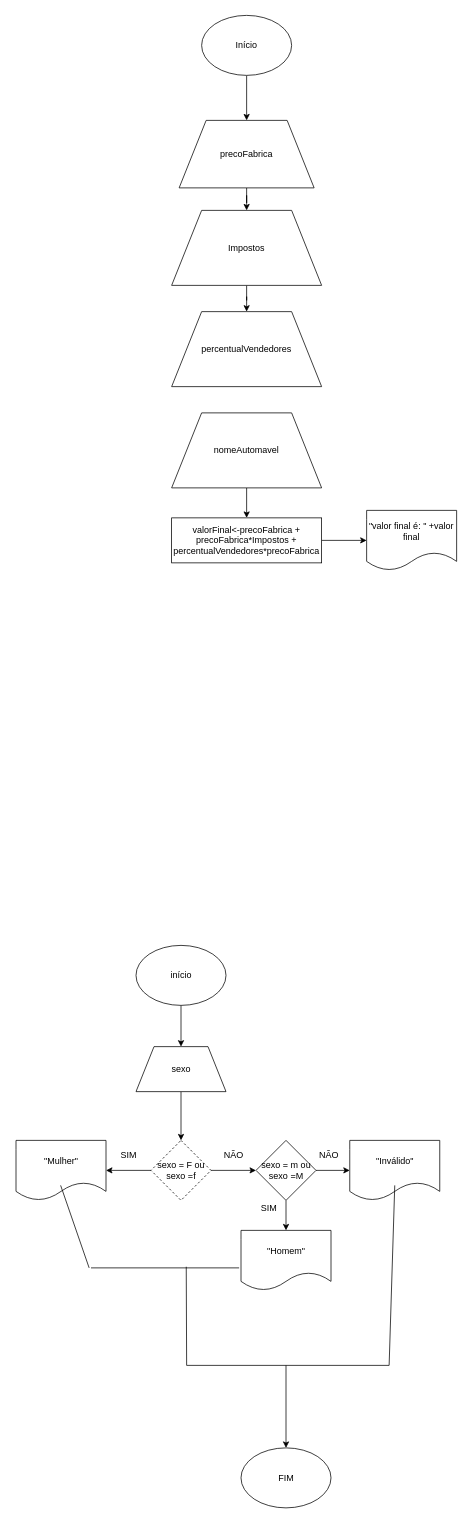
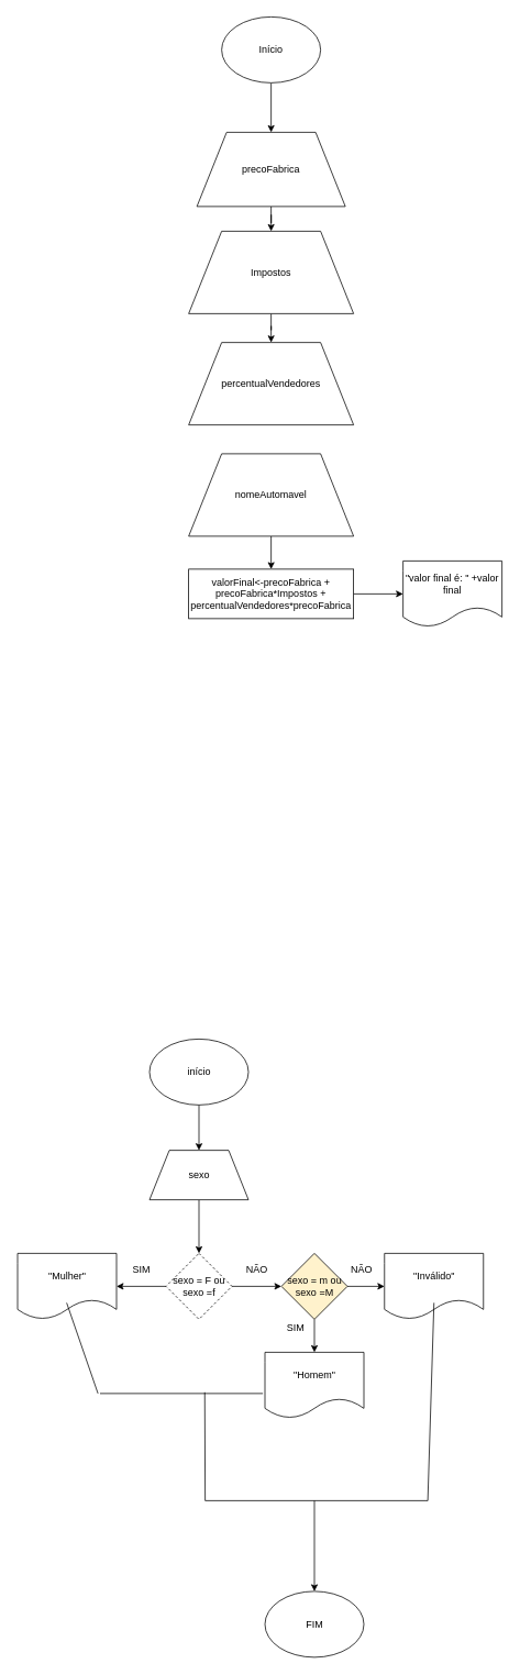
- <mxCell id="25" value="sexo = m ou sexo =M" style="rhombus;whiteSpace=wrap;html=1;" vertex="1" parent="1"><mxGeometry x="340.5" y="1520" width="80" height="80" as="geometry" /></mxCell>
+ <mxCell id="25" value="sexo = m ou sexo =M" style="rhombus;whiteSpace=wrap;html=1;fillColor=#fff2cc;" vertex="1" parent="1"><mxGeometry x="340.5" y="1520" width="80" height="80" as="geometry" /></mxCell>
